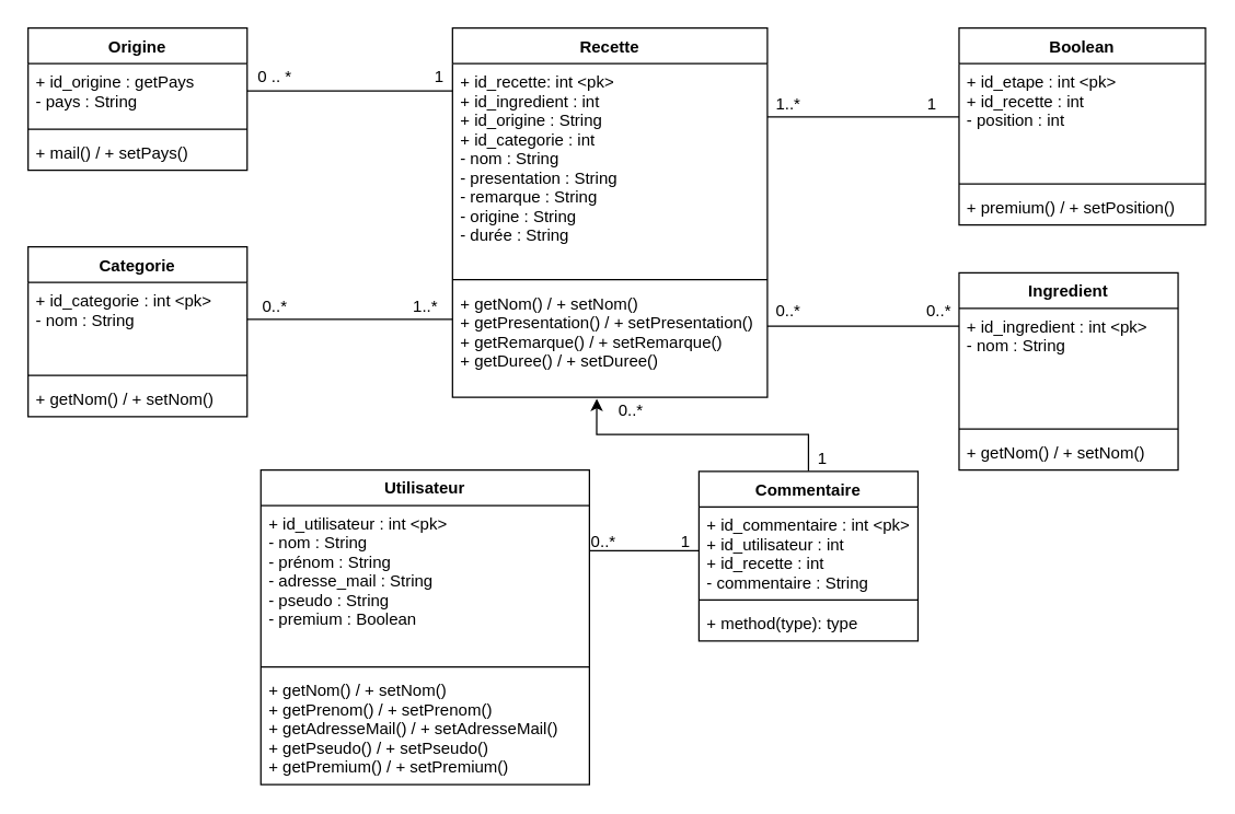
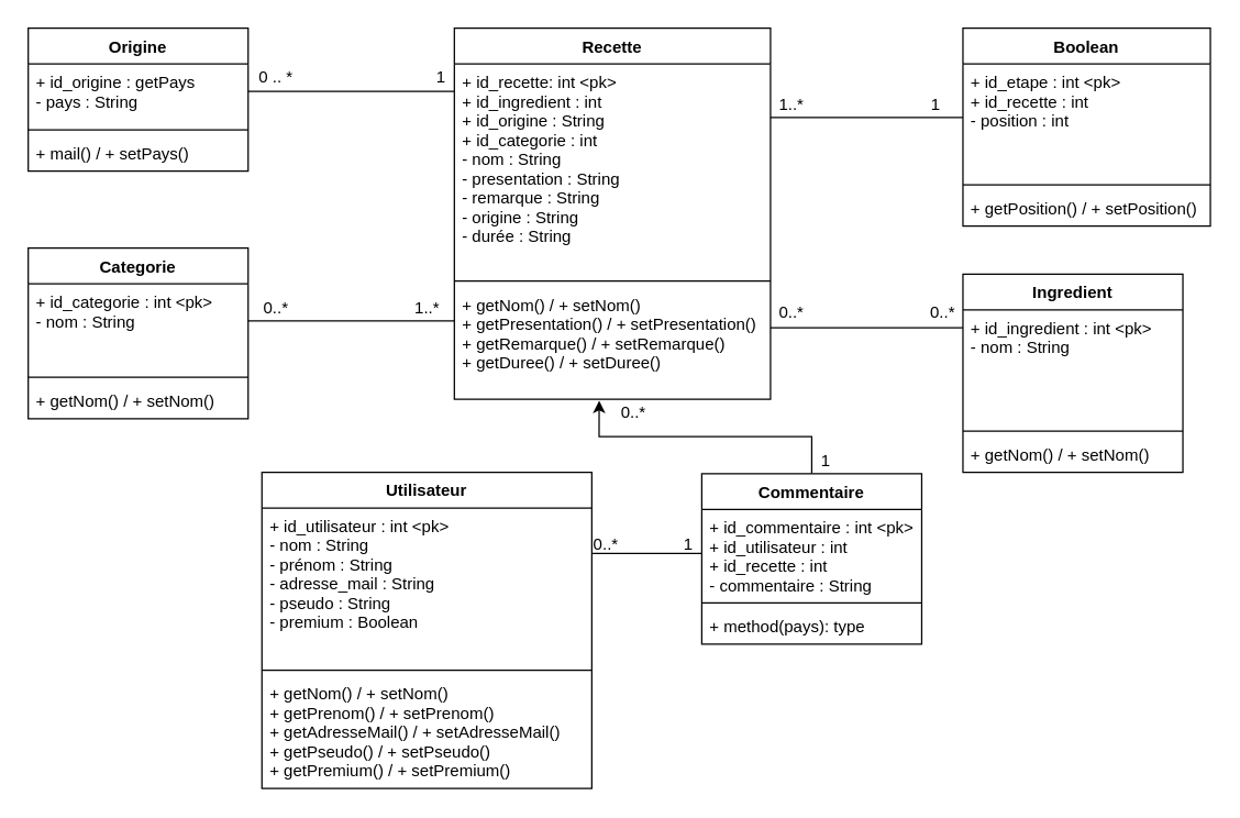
- <mxCell id="15" value="+ premium() / + setPosition()" style="text;strokeColor=none;fillColor=none;align=left;verticalAlign=top;spacingLeft=4;spacingRight=4;overflow=hidden;rotatable=0;points=[[0,0.5],[1,0.5]];portConstraint=eastwest;" vertex="1" parent="12"><mxGeometry y="118" width="180" height="26" as="geometry" /></mxCell>
+ <mxCell id="15" value="+ getPosition() / + setPosition()" style="text;strokeColor=none;fillColor=none;align=left;verticalAlign=top;spacingLeft=4;spacingRight=4;overflow=hidden;rotatable=0;points=[[0,0.5],[1,0.5]];portConstraint=eastwest;" vertex="1" parent="12"><mxGeometry y="118" width="180" height="26" as="geometry" /></mxCell>
- <mxCell id="42" value="+ method(type): type" style="text;strokeColor=none;fillColor=none;align=left;verticalAlign=top;spacingLeft=4;spacingRight=4;overflow=hidden;rotatable=0;points=[[0,0.5],[1,0.5]];portConstraint=eastwest;" vertex="1" parent="39"><mxGeometry y="98" width="160" height="26" as="geometry" /></mxCell>
+ <mxCell id="42" value="+ method(pays): type" style="text;strokeColor=none;fillColor=none;align=left;verticalAlign=top;spacingLeft=4;spacingRight=4;overflow=hidden;rotatable=0;points=[[0,0.5],[1,0.5]];portConstraint=eastwest;" vertex="1" parent="39"><mxGeometry y="98" width="160" height="26" as="geometry" /></mxCell>
